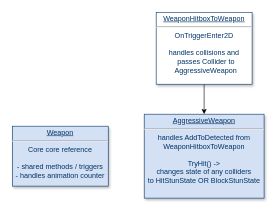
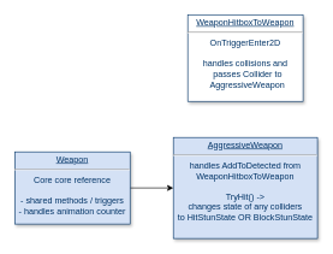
- <mxCell id="2" value="" style="edgeStyle=orthogonalEdgeStyle;rounded=0;orthogonalLoop=1;jettySize=auto;html=1;" edge="1" parent="1" source="3" target="6"><mxGeometry relative="1" as="geometry" /></mxCell>
+ <mxCell id="4" value="" style="edgeStyle=orthogonalEdgeStyle;rounded=0;orthogonalLoop=1;jettySize=auto;html=1;" edge="1" parent="1" source="5" target="6"><mxGeometry relative="1" as="geometry" /></mxCell>
